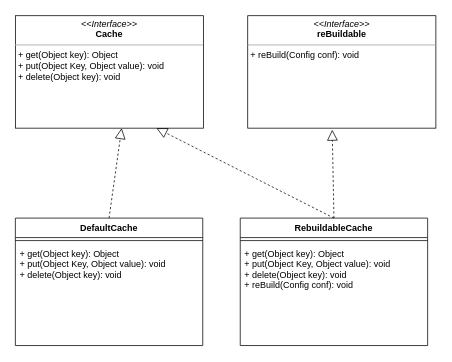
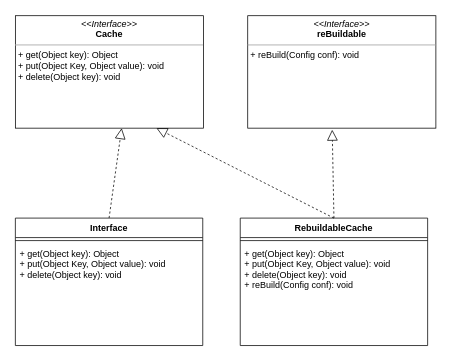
- <mxCell id="10" value="DefaultCache" style="swimlane;fontStyle=1;align=center;verticalAlign=top;childLayout=stackLayout;horizontal=1;startSize=26;horizontalStack=0;resizeParent=1;resizeParentMax=0;resizeLast=0;collapsible=1;marginBottom=0;" vertex="1" parent="1"><mxGeometry x="20" y="290" width="250" height="170" as="geometry" /></mxCell>
+ <mxCell id="10" value="Interface" style="swimlane;fontStyle=1;align=center;verticalAlign=top;childLayout=stackLayout;horizontal=1;startSize=26;horizontalStack=0;resizeParent=1;resizeParentMax=0;resizeLast=0;collapsible=1;marginBottom=0;" vertex="1" parent="1"><mxGeometry x="20" y="290" width="250" height="170" as="geometry" /></mxCell>
